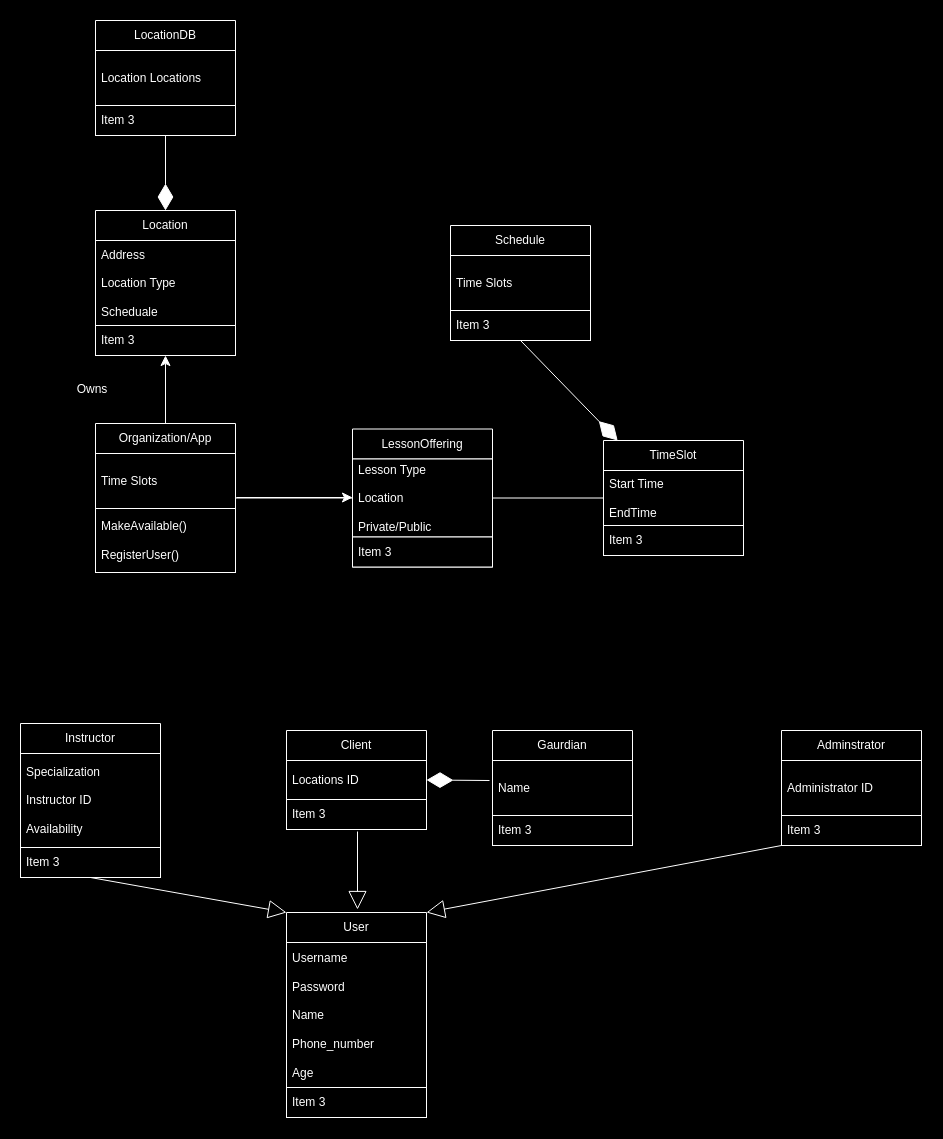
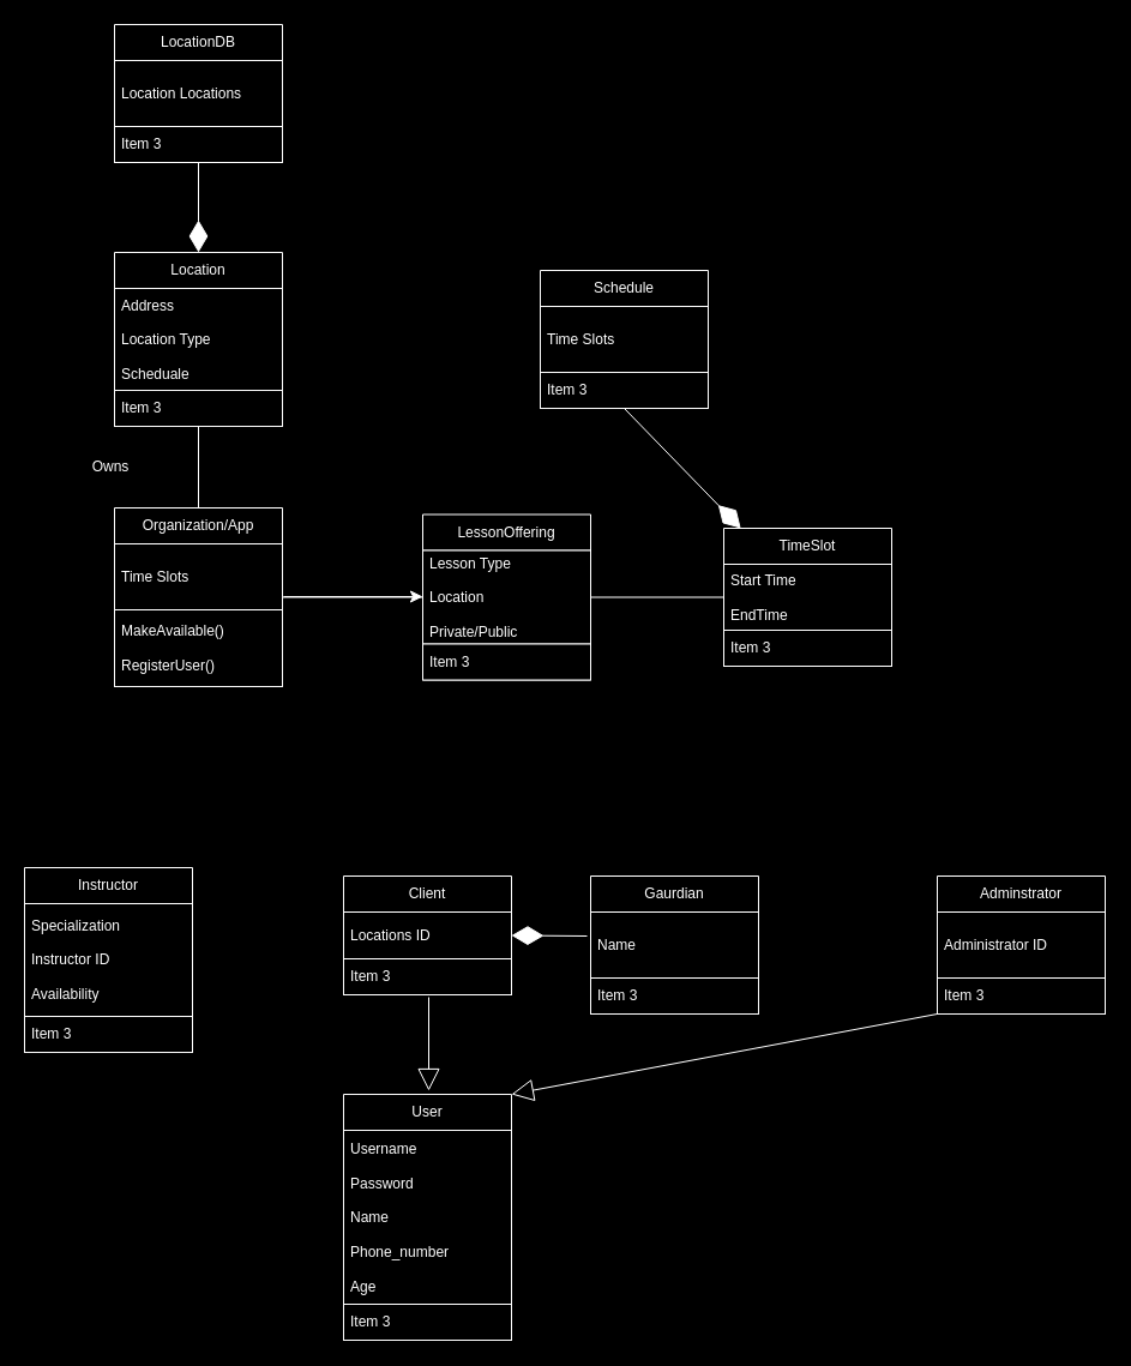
- <mxCell id="34" value="" style="edgeStyle=segmentEdgeStyle;endArrow=classic;html=1;curved=0;rounded=0;endSize=8;startSize=8;strokeColor=#FFFFFF;entryX=0.5;entryY=1;entryDx=0;entryDy=0;exitX=0.5;exitY=0;exitDx=0;exitDy=0;" edge="1" parent="1" source="31" target="21"><mxGeometry width="50" height="50" relative="1" as="geometry"><mxPoint x="-237" y="390" as="sourcePoint" /><mxPoint x="-187" y="340" as="targetPoint" /></mxGeometry></mxCell>
+ <mxCell id="34" value="" style="edgeStyle=segmentEdgeStyle;endArrow=none;html=1;curved=0;rounded=0;endSize=8;startSize=8;strokeColor=#FFFFFF;entryX=0.5;entryY=1;entryDx=0;entryDy=0;exitX=0.5;exitY=0;exitDx=0;exitDy=0;" edge="1" parent="1" source="31" target="21"><mxGeometry width="50" height="50" relative="1" as="geometry"><mxPoint x="-237" y="390" as="sourcePoint" /><mxPoint x="-187" y="340" as="targetPoint" /></mxGeometry></mxCell>
- <mxCell id="12" value="" style="endArrow=block;endSize=16;endFill=0;html=1;rounded=0;entryX=0;entryY=0;entryDx=0;entryDy=0;exitX=0.5;exitY=1;exitDx=0;exitDy=0;strokeColor=#FFFFFF;" edge="1" parent="1" source="9" target="2"><mxGeometry width="160" relative="1" as="geometry"><mxPoint x="367" y="841" as="sourcePoint" /><mxPoint x="367" y="919" as="targetPoint" /></mxGeometry></mxCell>
